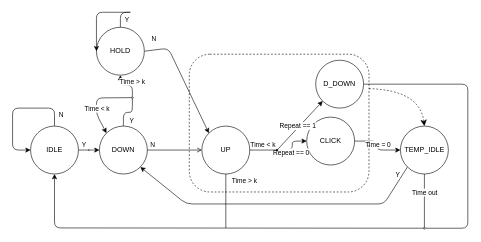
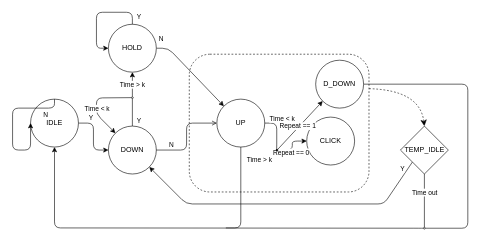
- <mxCell id="16" value="HOLD" style="ellipse;whiteSpace=wrap;html=1;rounded=1;" parent="1" vertex="1"><mxGeometry x="160" y="45" width="80" height="80" as="geometry" /></mxCell>
+ <mxCell id="16" value="HOLD" style="ellipse;whiteSpace=wrap;html=1;rounded=1;" parent="1" vertex="1"><mxGeometry x="180" y="40" width="80" height="80" as="geometry" /></mxCell>
- <mxCell id="17" value="" style="edgeStyle=orthogonalEdgeStyle;rounded=1;orthogonalLoop=1;jettySize=auto;html=1;" parent="1" source="37" target="24" edge="1"><mxGeometry relative="1" as="geometry" /></mxCell>
- <mxCell id="18" value="Time = 0" style="edgeLabel;html=1;align=center;verticalAlign=middle;resizable=0;points=[];rounded=1;" parent="17" vertex="1" connectable="0"><mxGeometry x="0.281" y="2" relative="1" as="geometry"><mxPoint x="-6" y="-8" as="offset" /></mxGeometry></mxCell>
- <mxCell id="4" value="IDLE" style="ellipse;whiteSpace=wrap;html=1;aspect=fixed;rounded=1;" parent="1" vertex="1"><mxGeometry x="50" y="210" width="80" height="80" as="geometry" /></mxCell>
+ <mxCell id="4" value="IDLE" style="ellipse;whiteSpace=wrap;html=1;aspect=fixed;rounded=1;" parent="1" vertex="1"><mxGeometry x="50" y="165" width="80" height="80" as="geometry" /></mxCell>
- <mxCell id="7" value="DOWN" style="ellipse;whiteSpace=wrap;html=1;rounded=1;" parent="1" vertex="1"><mxGeometry x="165" y="210" width="80" height="80" as="geometry" /></mxCell>
+ <mxCell id="7" value="DOWN" style="ellipse;whiteSpace=wrap;html=1;rounded=1;" parent="1" vertex="1"><mxGeometry x="180" y="210" width="80" height="80" as="geometry" /></mxCell>
- <mxCell id="36" value="UP" style="ellipse;whiteSpace=wrap;html=1;movable=1;resizable=1;rotatable=1;deletable=1;editable=1;locked=0;connectable=1;rounded=1;" parent="34" vertex="1"><mxGeometry x="21" y="120" width="80" height="80" as="geometry" /></mxCell>
+ <mxCell id="36" value="UP" style="ellipse;whiteSpace=wrap;html=1;movable=1;resizable=1;rotatable=1;deletable=1;editable=1;locked=0;connectable=1;rounded=1;" parent="34" vertex="1"><mxGeometry x="46" y="75" width="80" height="80" as="geometry" /></mxCell>
- <mxCell id="24" value="TEMP_IDLE" style="ellipse;whiteSpace=wrap;html=1;rounded=1;labelBackgroundColor=none;fillColor=default;gradientColor=none;fillStyle=auto;" parent="1" vertex="1"><mxGeometry x="667.5" y="210" width="80" height="80" as="geometry" /></mxCell>
+ <mxCell id="24" value="TEMP_IDLE" style="rhombus;whiteSpace=wrap;html=1;labelBackgroundColor=none;fillColor=default;gradientColor=none;fillStyle=auto;" parent="1" vertex="1"><mxGeometry x="667.5" y="210" width="80" height="80" as="geometry" /></mxCell>
